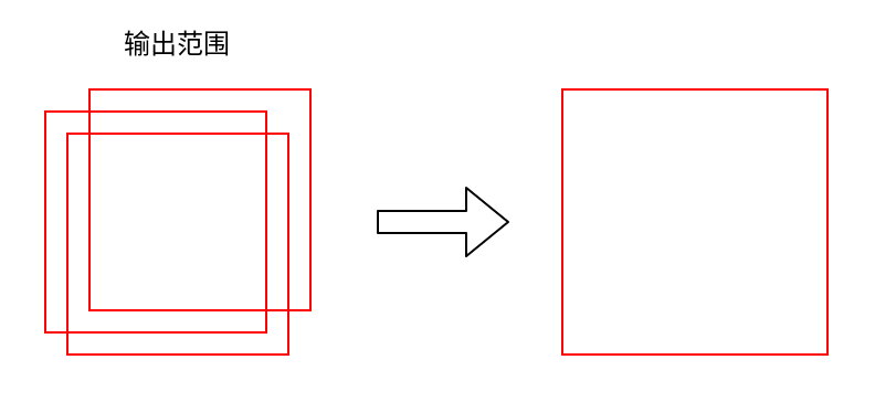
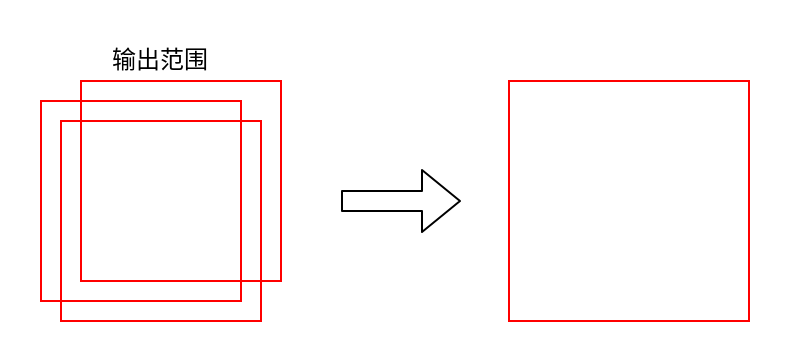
- <mxCell id="7" value="输出范围" style="text;html=1;strokeColor=none;fillColor=none;align=center;verticalAlign=middle;whiteSpace=wrap;rounded=0;" vertex="1" parent="1"><mxGeometry x="30" y="10" width="100" height="20" as="geometry" /></mxCell>
+ <mxCell id="7" value="输出范围" style="text;html=1;strokeColor=none;fillColor=none;align=center;verticalAlign=middle;whiteSpace=wrap;rounded=0;" vertex="1" parent="1"><mxGeometry x="30" y="20" width="100" height="20" as="geometry" /></mxCell>
